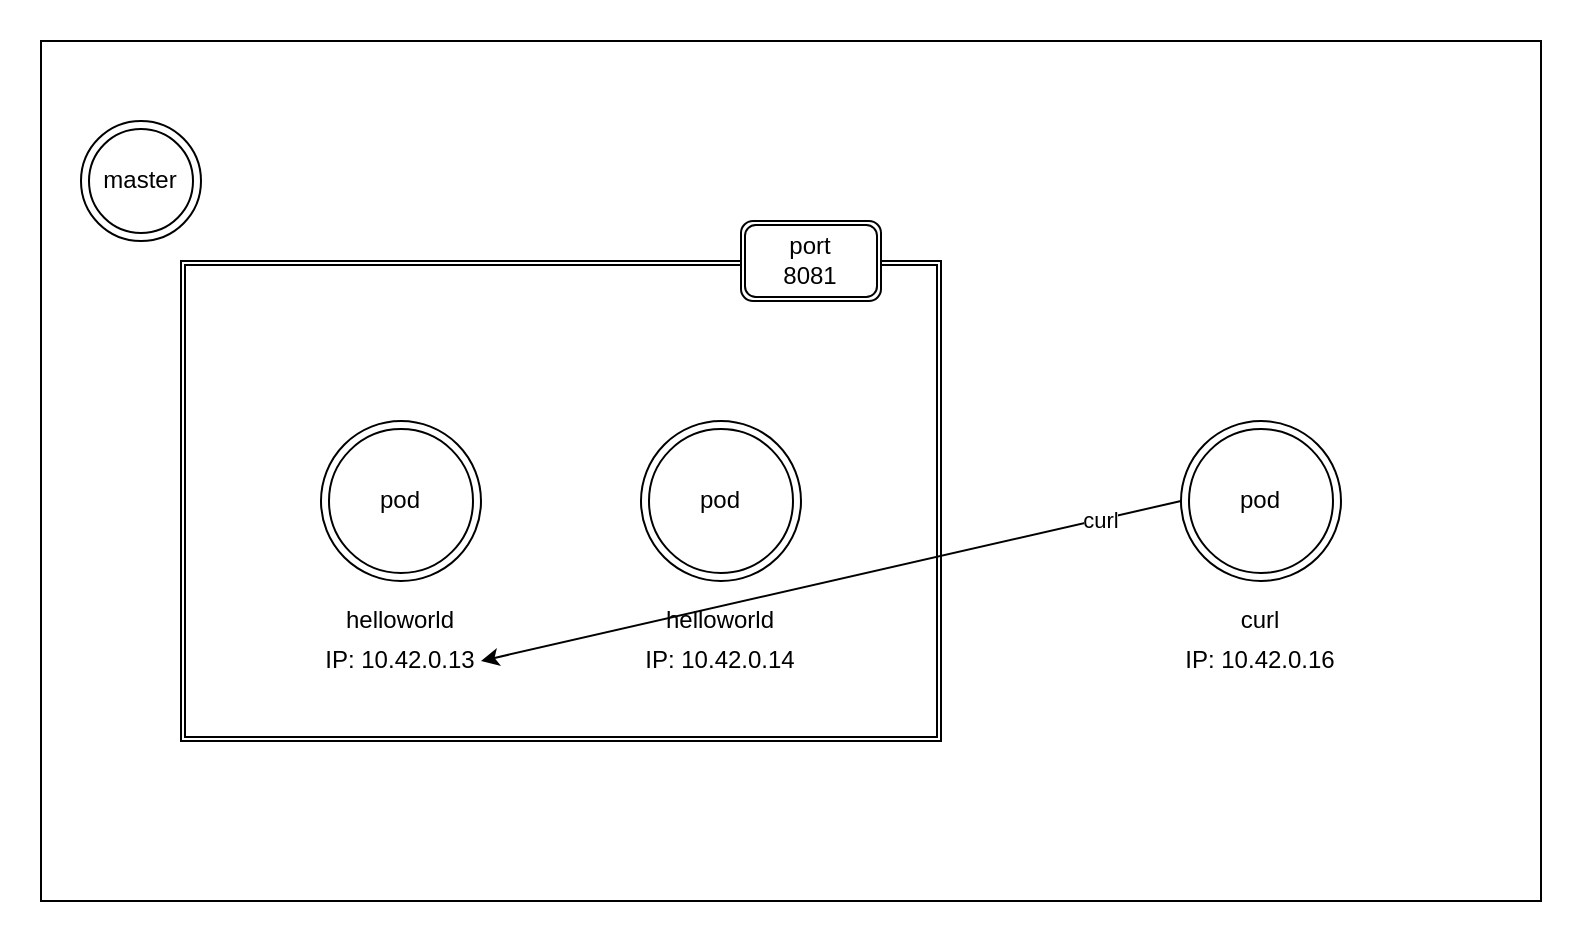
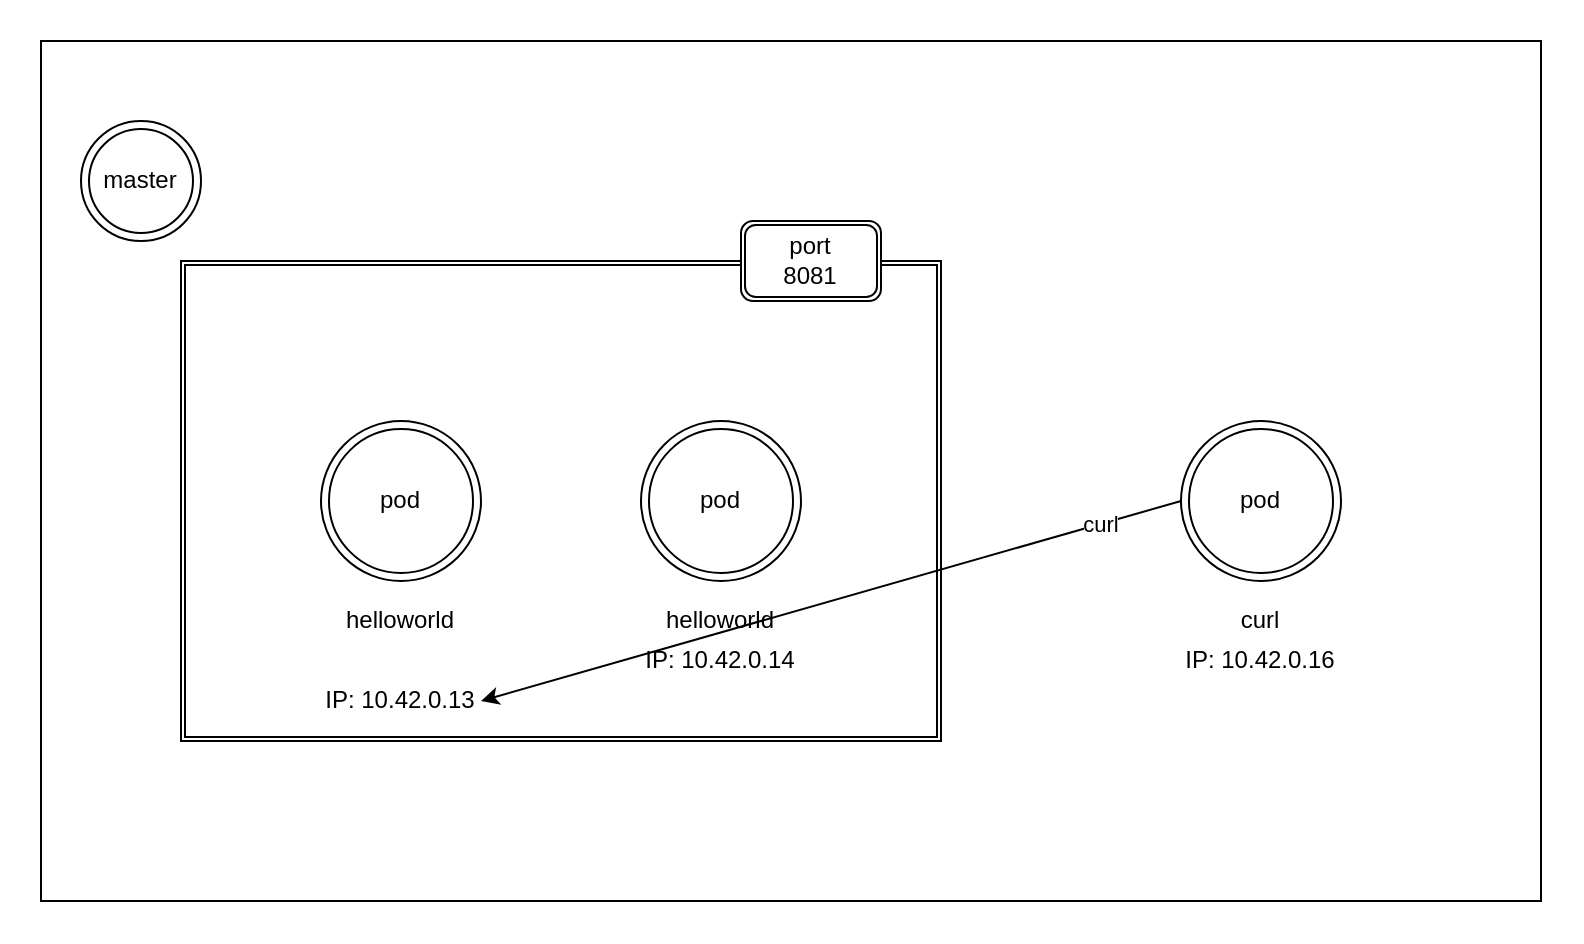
- <mxCell id="10" value="IP:&amp;nbsp;10.42.0.13" style="text;html=1;strokeColor=none;fillColor=none;align=center;verticalAlign=middle;whiteSpace=wrap;overflow=hidden;" parent="1" vertex="1"><mxGeometry x="160" y="320" width="80" height="20" as="geometry" /></mxCell>
+ <mxCell id="10" value="IP:&amp;nbsp;10.42.0.13" style="text;html=1;strokeColor=none;fillColor=none;align=center;verticalAlign=middle;whiteSpace=wrap;overflow=hidden;" parent="1" vertex="1"><mxGeometry x="160" y="340" width="80" height="20" as="geometry" /></mxCell>
